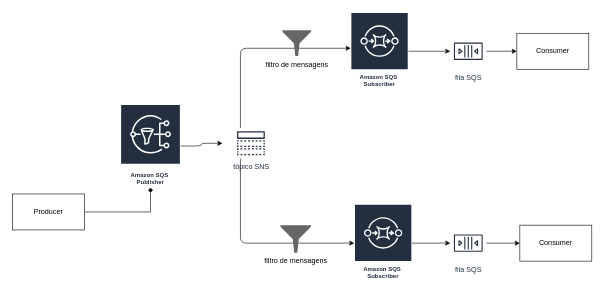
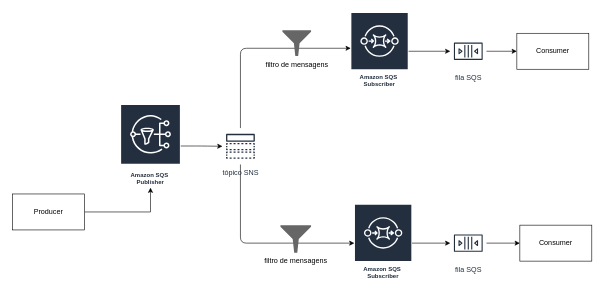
- <mxCell id="12" value="tópico SNS" style="outlineConnect=0;fontColor=#232F3E;gradientColor=none;strokeColor=#232F3E;fillColor=#ffffff;dashed=0;verticalLabelPosition=bottom;verticalAlign=top;align=center;html=1;fontSize=12;fontStyle=0;aspect=fixed;shape=mxgraph.aws4.resourceIcon;resIcon=mxgraph.aws4.topic;" vertex="1" parent="1"><mxGeometry x="370" y="213.5" width="95" height="50" as="geometry" /></mxCell>
+ <mxCell id="12" value="tópico SNS" style="outlineConnect=0;fontColor=#232F3E;gradientColor=none;strokeColor=#232F3E;fillColor=#ffffff;dashed=0;verticalLabelPosition=bottom;verticalAlign=top;align=center;html=1;fontSize=12;fontStyle=0;aspect=fixed;shape=mxgraph.aws4.resourceIcon;resIcon=mxgraph.aws4.topic;" vertex="1" parent="1"><mxGeometry x="370" y="213.5" width="60" height="60" as="geometry" /></mxCell>
- <mxCell id="2" style="edgeStyle=orthogonalEdgeStyle;rounded=0;orthogonalLoop=1;jettySize=auto;html=1;endArrow=diamond;" edge="1" parent="1" source="3" target="7"><mxGeometry relative="1" as="geometry" /></mxCell>
+ <mxCell id="2" style="edgeStyle=orthogonalEdgeStyle;rounded=0;orthogonalLoop=1;jettySize=auto;html=1;" edge="1" parent="1" source="3" target="7"><mxGeometry relative="1" as="geometry" /></mxCell>
